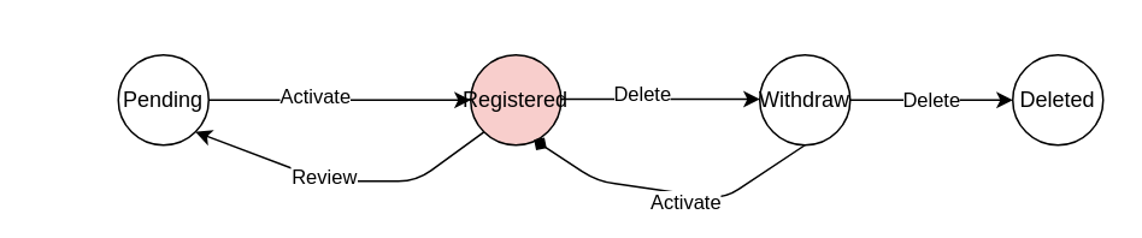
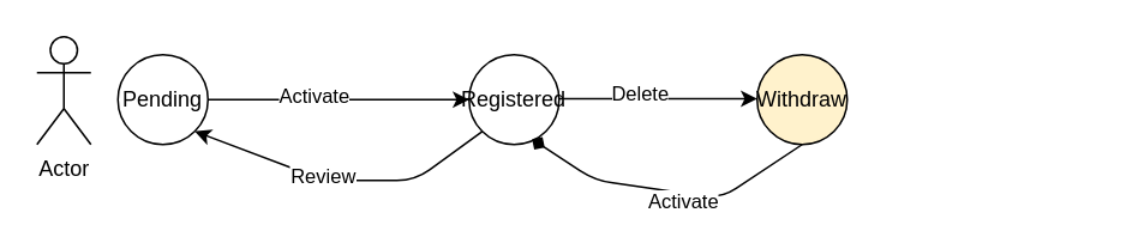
+ <mxCell id="2" value="Actor" style="shape=umlActor;verticalLabelPosition=bottom;verticalAlign=top;html=1;outlineConnect=0;" vertex="1" parent="1"><mxGeometry x="20" y="20" width="30" height="60" as="geometry" /></mxCell>
- <mxCell id="4" value="Registered" style="ellipse;whiteSpace=wrap;html=1;aspect=fixed;fillColor=#f8cecc;" vertex="1" parent="1"><mxGeometry x="260" y="30" width="50" height="50" as="geometry" /></mxCell>
+ <mxCell id="4" value="Registered" style="ellipse;whiteSpace=wrap;html=1;aspect=fixed;" vertex="1" parent="1"><mxGeometry x="260" y="30" width="50" height="50" as="geometry" /></mxCell>
- <mxCell id="5" value="Withdraw" style="ellipse;whiteSpace=wrap;html=1;aspect=fixed;" vertex="1" parent="1"><mxGeometry x="420" y="30" width="50" height="50" as="geometry" /></mxCell>
+ <mxCell id="5" value="Withdraw" style="ellipse;whiteSpace=wrap;html=1;aspect=fixed;fillColor=#fff2cc;" vertex="1" parent="1"><mxGeometry x="420" y="30" width="50" height="50" as="geometry" /></mxCell>
- <mxCell id="11" value="Delete" style="endArrow=classic;html=1;exitX=1;exitY=0.5;exitDx=0;exitDy=0;entryX=0;entryY=0.5;entryDx=0;entryDy=0;" edge="1" parent="1" source="5" target="6"><mxGeometry width="50" height="50" relative="1" as="geometry"><mxPoint x="370" y="300" as="sourcePoint" /><mxPoint x="420" y="250" as="targetPoint" /></mxGeometry></mxCell>
- <mxCell id="6" value="Deleted" style="ellipse;whiteSpace=wrap;html=1;aspect=fixed;" vertex="1" parent="1"><mxGeometry x="560" y="30" width="50" height="50" as="geometry" /></mxCell>
